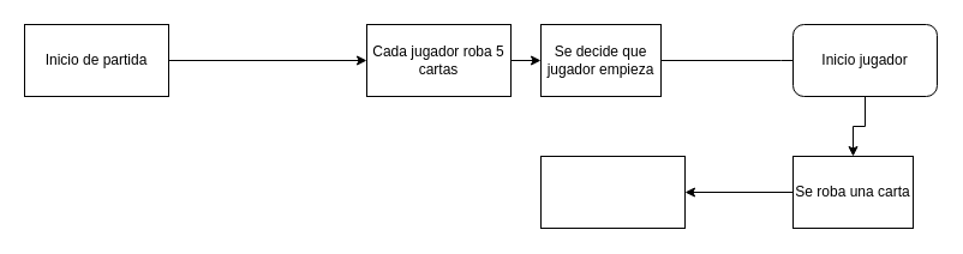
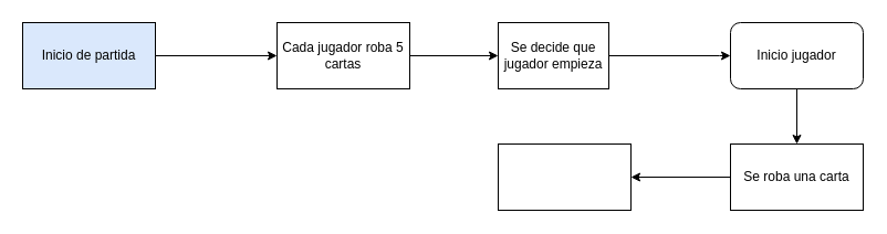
- <mxCell id="3" value="&lt;div&gt;Inicio de partida&lt;/div&gt;" style="rounded=0;whiteSpace=wrap;html=1;" vertex="1" parent="1"><mxGeometry x="20" y="20" width="120" height="60" as="geometry" /></mxCell>
+ <mxCell id="3" value="&lt;div&gt;Inicio de partida&lt;/div&gt;" style="rounded=0;whiteSpace=wrap;html=1;fillColor=#dae8fc;" vertex="1" parent="1"><mxGeometry x="20" y="20" width="120" height="60" as="geometry" /></mxCell>
- <mxCell id="11" value="Cada jugador roba 5 cartas" style="whiteSpace=wrap;html=1;rounded=0;" vertex="1" parent="1"><mxGeometry x="305" y="20" width="120" height="60" as="geometry" /></mxCell>
+ <mxCell id="11" value="Cada jugador roba 5 cartas" style="whiteSpace=wrap;html=1;rounded=0;" vertex="1" parent="1"><mxGeometry x="250" y="20" width="120" height="60" as="geometry" /></mxCell>
- <mxCell id="4" style="edgeStyle=orthogonalEdgeStyle;rounded=0;orthogonalLoop=1;jettySize=auto;html=1;entryX=0;entryY=0.5;entryDx=0;entryDy=0;endArrow=none;" edge="1" parent="1" source="5" target="7"><mxGeometry relative="1" as="geometry"><mxPoint x="700" y="0" as="targetPoint" /><Array as="points"><mxPoint x="650" y="50" /></Array></mxGeometry></mxCell>
+ <mxCell id="4" style="edgeStyle=orthogonalEdgeStyle;rounded=0;orthogonalLoop=1;jettySize=auto;html=1;entryX=0;entryY=0.5;entryDx=0;entryDy=0;" edge="1" parent="1" source="5" target="7"><mxGeometry relative="1" as="geometry"><mxPoint x="700" y="0" as="targetPoint" /><Array as="points"><mxPoint x="650" y="50" /></Array></mxGeometry></mxCell>
- <mxCell id="9" value="Se roba una carta" style="whiteSpace=wrap;html=1;rounded=0;" vertex="1" parent="1"><mxGeometry x="660" y="130" width="100" height="60" as="geometry" /></mxCell>
+ <mxCell id="9" value="Se roba una carta" style="whiteSpace=wrap;html=1;rounded=0;" vertex="1" parent="1"><mxGeometry x="660" y="130" width="120" height="60" as="geometry" /></mxCell>
